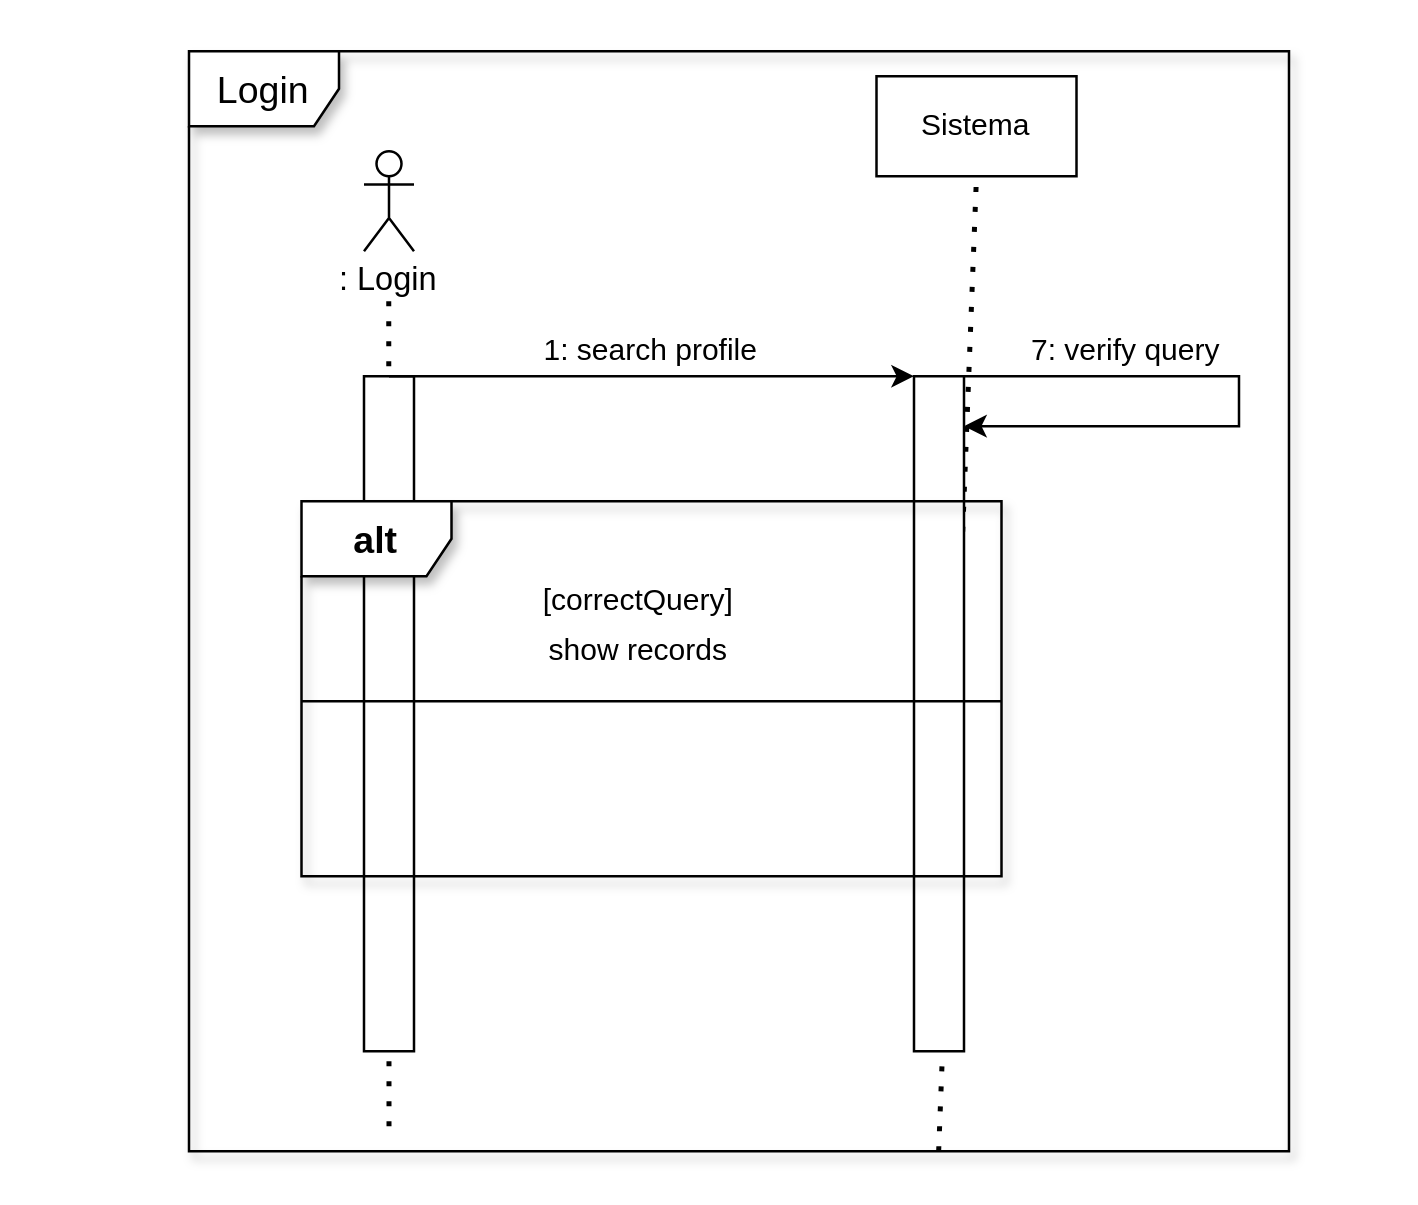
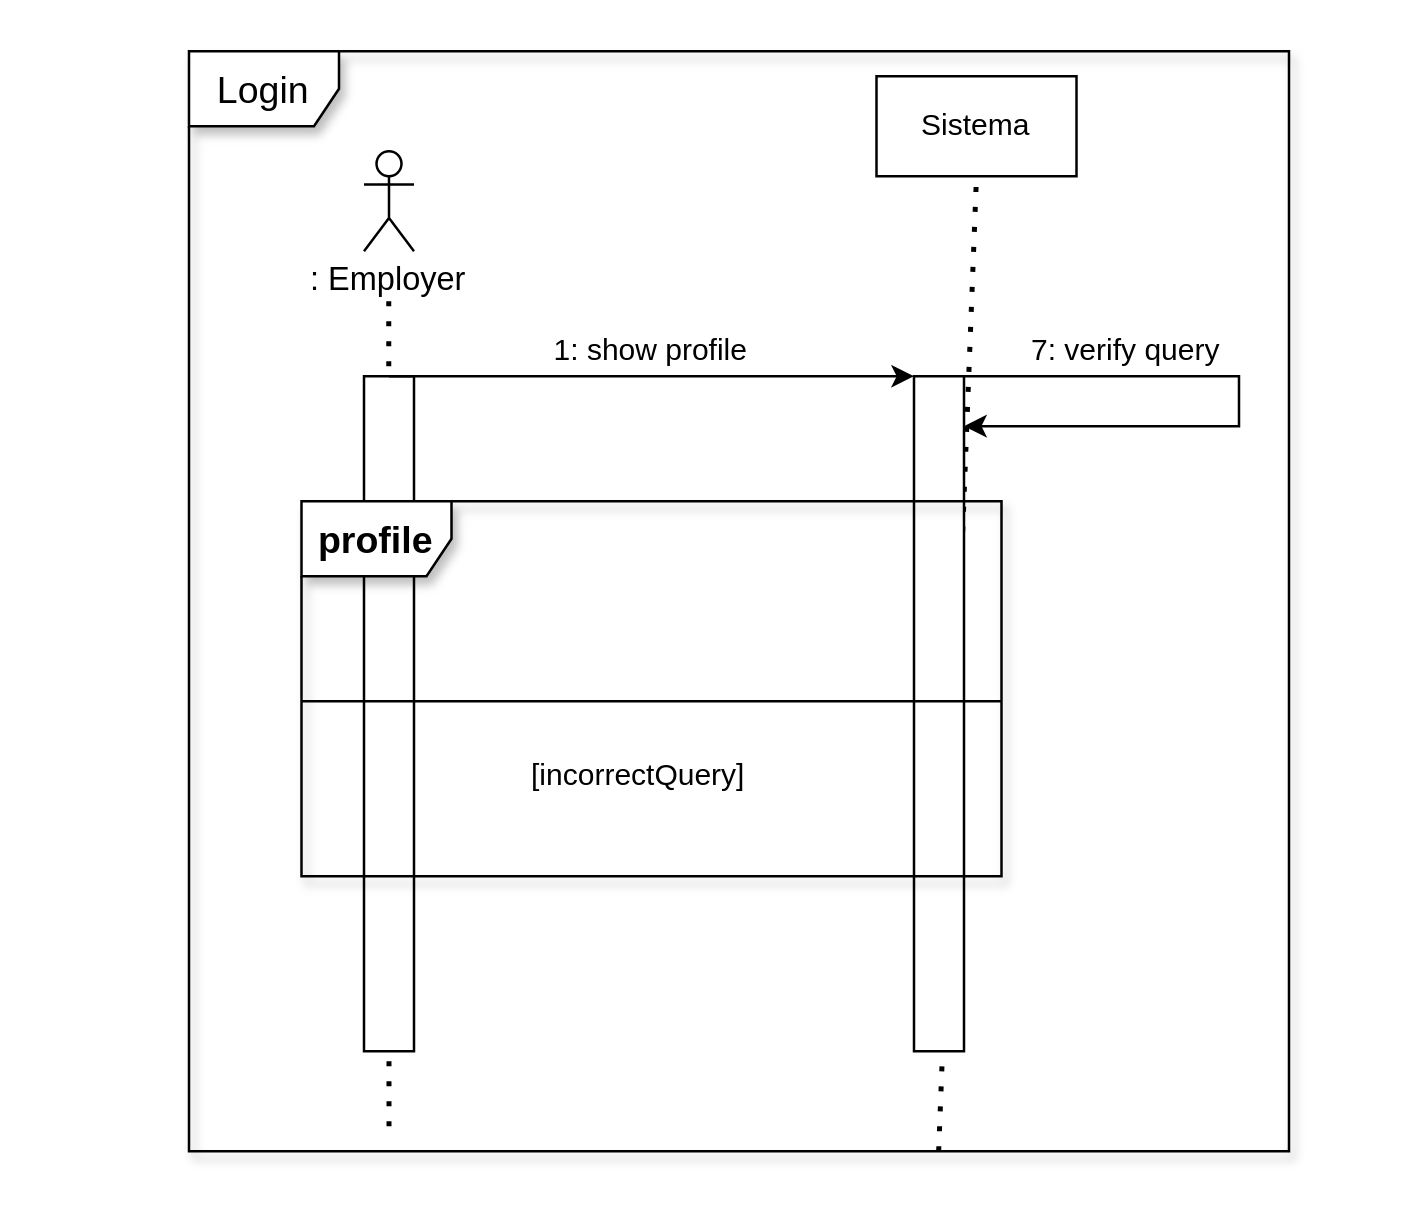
- <mxCell id="11" value="&lt;font style=&quot;font-size: 13px;&quot;&gt;: Login&lt;/font&gt;" style="text;html=1;strokeColor=none;fillColor=none;align=center;verticalAlign=middle;whiteSpace=wrap;rounded=0;shadow=0;sketch=0;fontSize=15;" parent="1" vertex="1"><mxGeometry x="115" y="100" width="80" height="20" as="geometry" /></mxCell>
+ <mxCell id="11" value="&lt;font style=&quot;font-size: 13px;&quot;&gt;: Employer&lt;/font&gt;" style="text;html=1;strokeColor=none;fillColor=none;align=center;verticalAlign=middle;whiteSpace=wrap;rounded=0;shadow=0;sketch=0;fontSize=15;" parent="1" vertex="1"><mxGeometry x="115" y="100" width="80" height="20" as="geometry" /></mxCell>
- <mxCell id="10" value="1: search profile" style="text;html=1;strokeColor=none;fillColor=none;align=center;verticalAlign=middle;whiteSpace=wrap;rounded=0;" parent="1" vertex="1"><mxGeometry x="165" y="130" width="190" height="20" as="geometry" /></mxCell>
+ <mxCell id="10" value="1: show profile" style="text;html=1;strokeColor=none;fillColor=none;align=center;verticalAlign=middle;whiteSpace=wrap;rounded=0;" parent="1" vertex="1"><mxGeometry x="165" y="130" width="190" height="20" as="geometry" /></mxCell>
- <mxCell id="14" value="&lt;b&gt;&lt;font style=&quot;font-size: 15px;&quot;&gt;alt&lt;/font&gt;&lt;/b&gt;" style="shape=umlFrame;whiteSpace=wrap;html=1;shadow=1;" vertex="1" parent="1"><mxGeometry x="120" y="200" width="280" height="150" as="geometry" /></mxCell>
+ <mxCell id="14" value="&lt;b&gt;&lt;font style=&quot;font-size: 15px;&quot;&gt;profile&lt;/font&gt;&lt;/b&gt;" style="shape=umlFrame;whiteSpace=wrap;html=1;shadow=1;" vertex="1" parent="1"><mxGeometry x="120" y="200" width="280" height="150" as="geometry" /></mxCell>
- <mxCell id="16" value="[correctQuery]" style="text;html=1;strokeColor=none;fillColor=none;align=center;verticalAlign=middle;whiteSpace=wrap;rounded=0;" vertex="1" parent="1"><mxGeometry x="160" y="230" width="190" height="20" as="geometry" /></mxCell>
- <mxCell id="18" value="show records" style="text;html=1;strokeColor=none;fillColor=none;align=center;verticalAlign=middle;whiteSpace=wrap;rounded=0;" vertex="1" parent="1"><mxGeometry x="160" y="250" width="190" height="20" as="geometry" /></mxCell>
+ <mxCell id="17" value="[incorrectQuery]" style="text;html=1;strokeColor=none;fillColor=none;align=center;verticalAlign=middle;whiteSpace=wrap;rounded=0;" vertex="1" parent="1"><mxGeometry x="160" y="300" width="190" height="20" as="geometry" /></mxCell>
